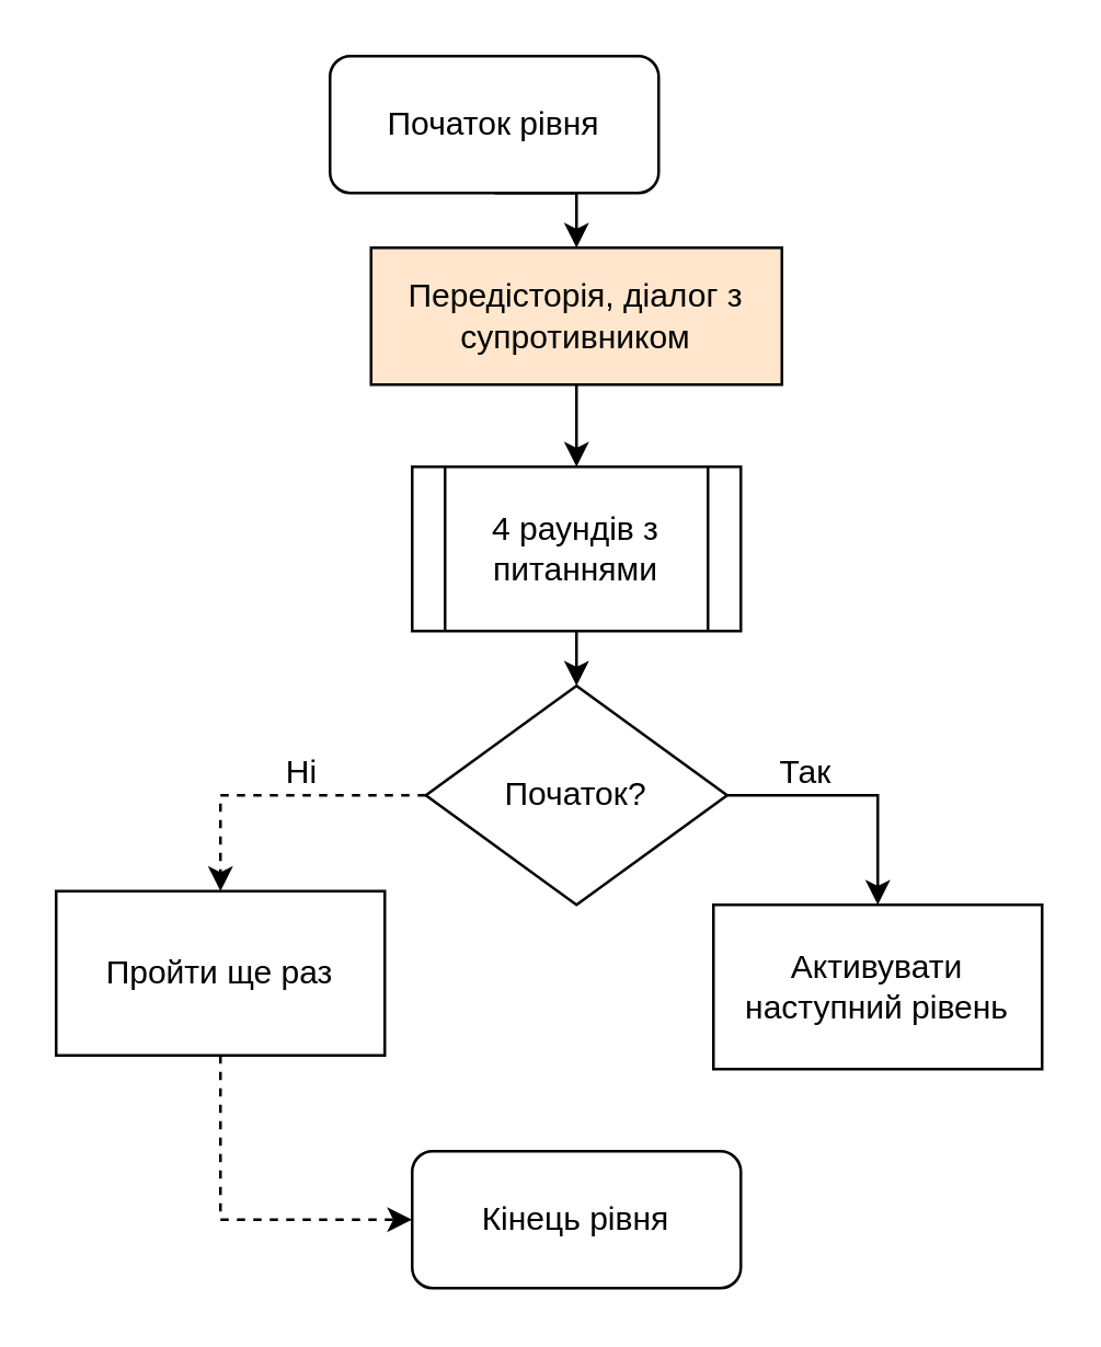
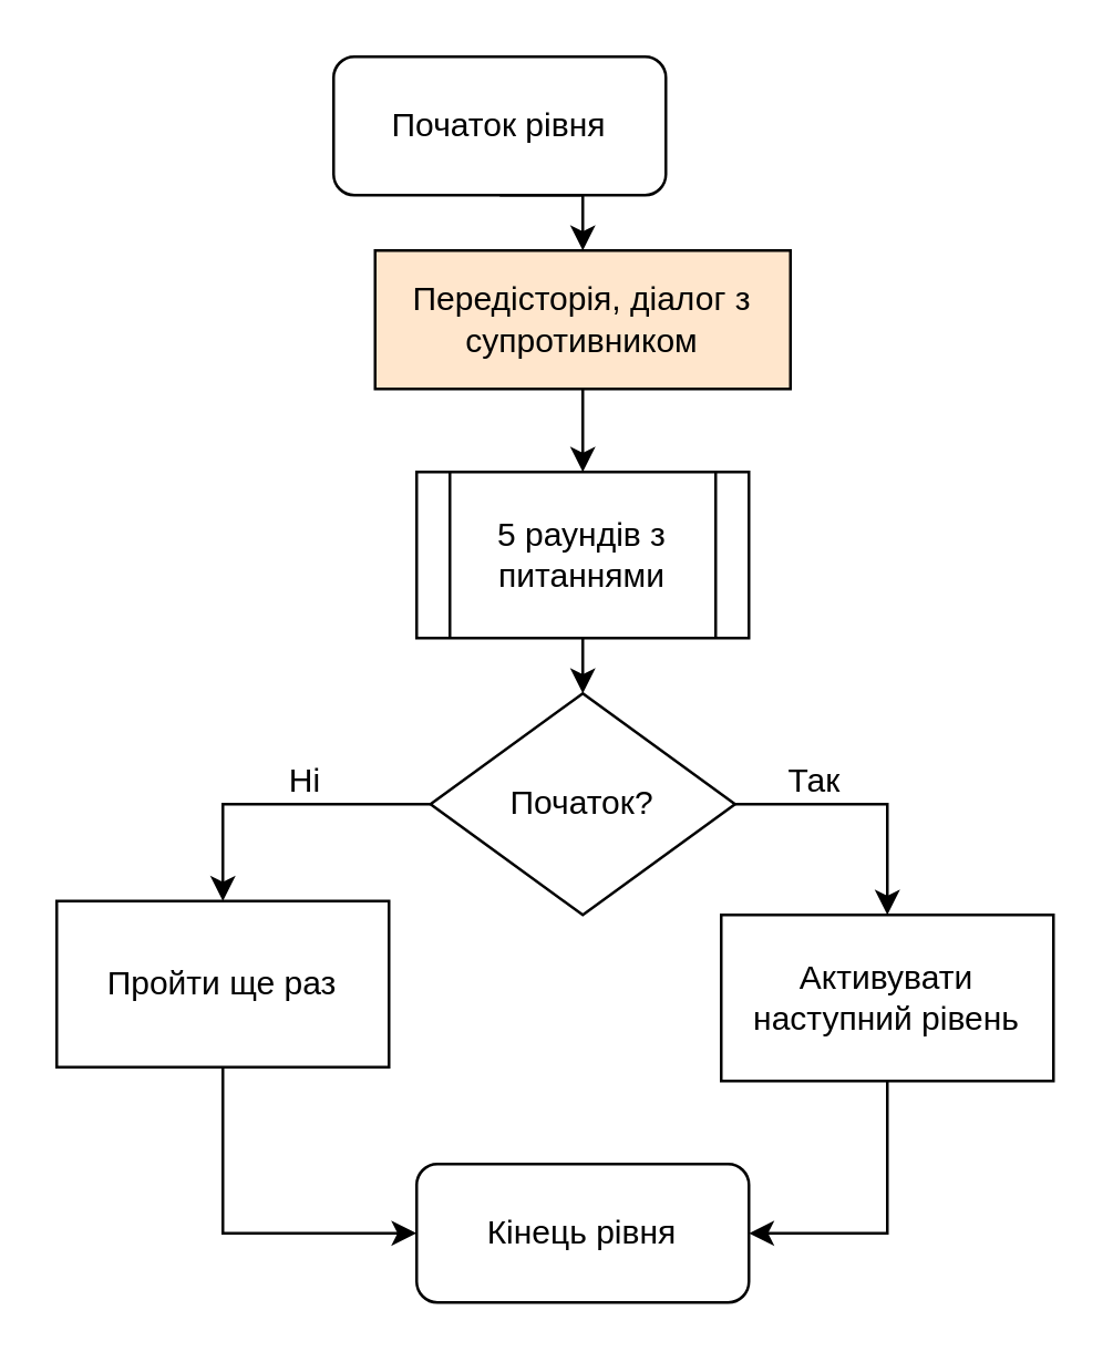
- <mxCell id="8" value="4 раундів з питаннями" style="shape=process;whiteSpace=wrap;html=1;backgroundOutline=1;" parent="1" vertex="1"><mxGeometry x="150" y="170" width="120" height="60" as="geometry" /></mxCell>
+ <mxCell id="8" value="5 раундів з питаннями" style="shape=process;whiteSpace=wrap;html=1;backgroundOutline=1;" parent="1" vertex="1"><mxGeometry x="150" y="170" width="120" height="60" as="geometry" /></mxCell>
- <mxCell id="10" style="edgeStyle=orthogonalEdgeStyle;rounded=0;orthogonalLoop=1;jettySize=auto;html=1;exitX=0;exitY=0.5;exitDx=0;exitDy=0;entryX=0.5;entryY=0;entryDx=0;entryDy=0;dashed=1;" edge="1" parent="1" source="11" target="16"><mxGeometry relative="1" as="geometry" /></mxCell>
+ <mxCell id="10" style="edgeStyle=orthogonalEdgeStyle;rounded=0;orthogonalLoop=1;jettySize=auto;html=1;exitX=0;exitY=0.5;exitDx=0;exitDy=0;entryX=0.5;entryY=0;entryDx=0;entryDy=0;" edge="1" parent="1" source="11" target="16"><mxGeometry relative="1" as="geometry" /></mxCell>
+ <mxCell id="12" style="edgeStyle=orthogonalEdgeStyle;rounded=0;orthogonalLoop=1;jettySize=auto;html=1;entryX=1;entryY=0.5;entryDx=0;entryDy=0;" parent="1" source="13" target="6" edge="1"><mxGeometry relative="1" as="geometry" /></mxCell>
- <mxCell id="15" style="edgeStyle=orthogonalEdgeStyle;rounded=0;orthogonalLoop=1;jettySize=auto;html=1;exitX=0.5;exitY=1;exitDx=0;exitDy=0;entryX=0;entryY=0.5;entryDx=0;entryDy=0;dashed=1;" edge="1" parent="1" source="16" target="6"><mxGeometry relative="1" as="geometry" /></mxCell>
+ <mxCell id="15" style="edgeStyle=orthogonalEdgeStyle;rounded=0;orthogonalLoop=1;jettySize=auto;html=1;exitX=0.5;exitY=1;exitDx=0;exitDy=0;entryX=0;entryY=0.5;entryDx=0;entryDy=0;" edge="1" parent="1" source="16" target="6"><mxGeometry relative="1" as="geometry" /></mxCell>
